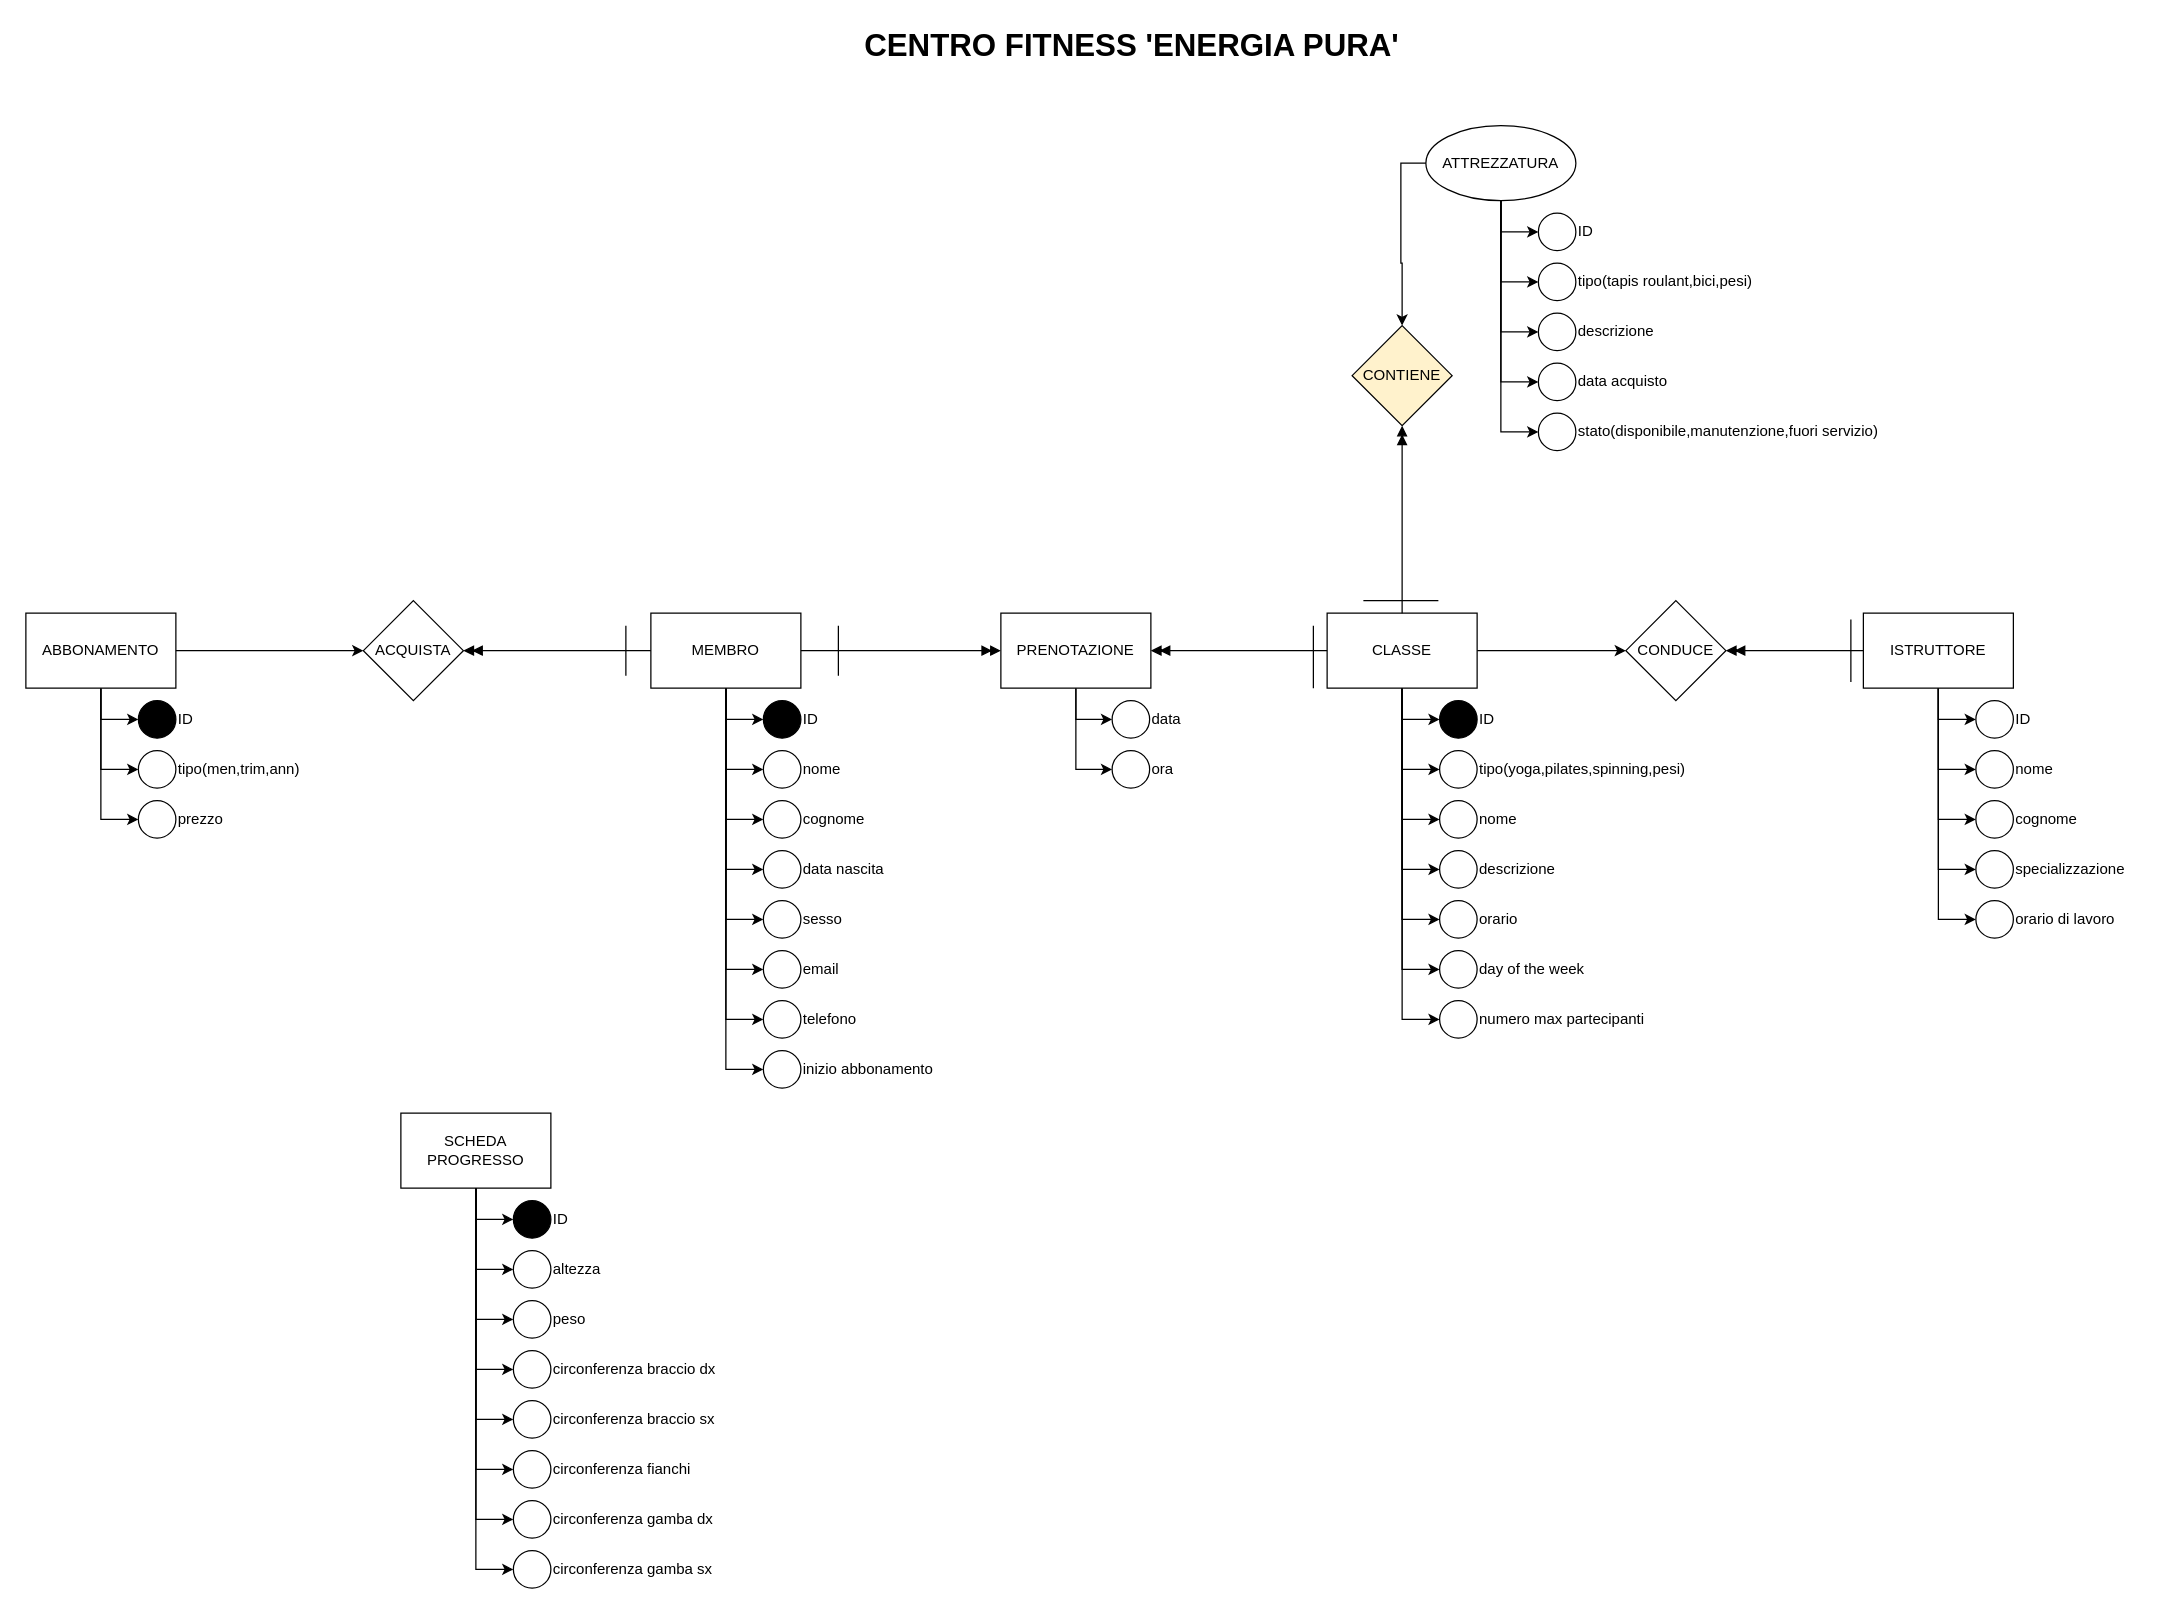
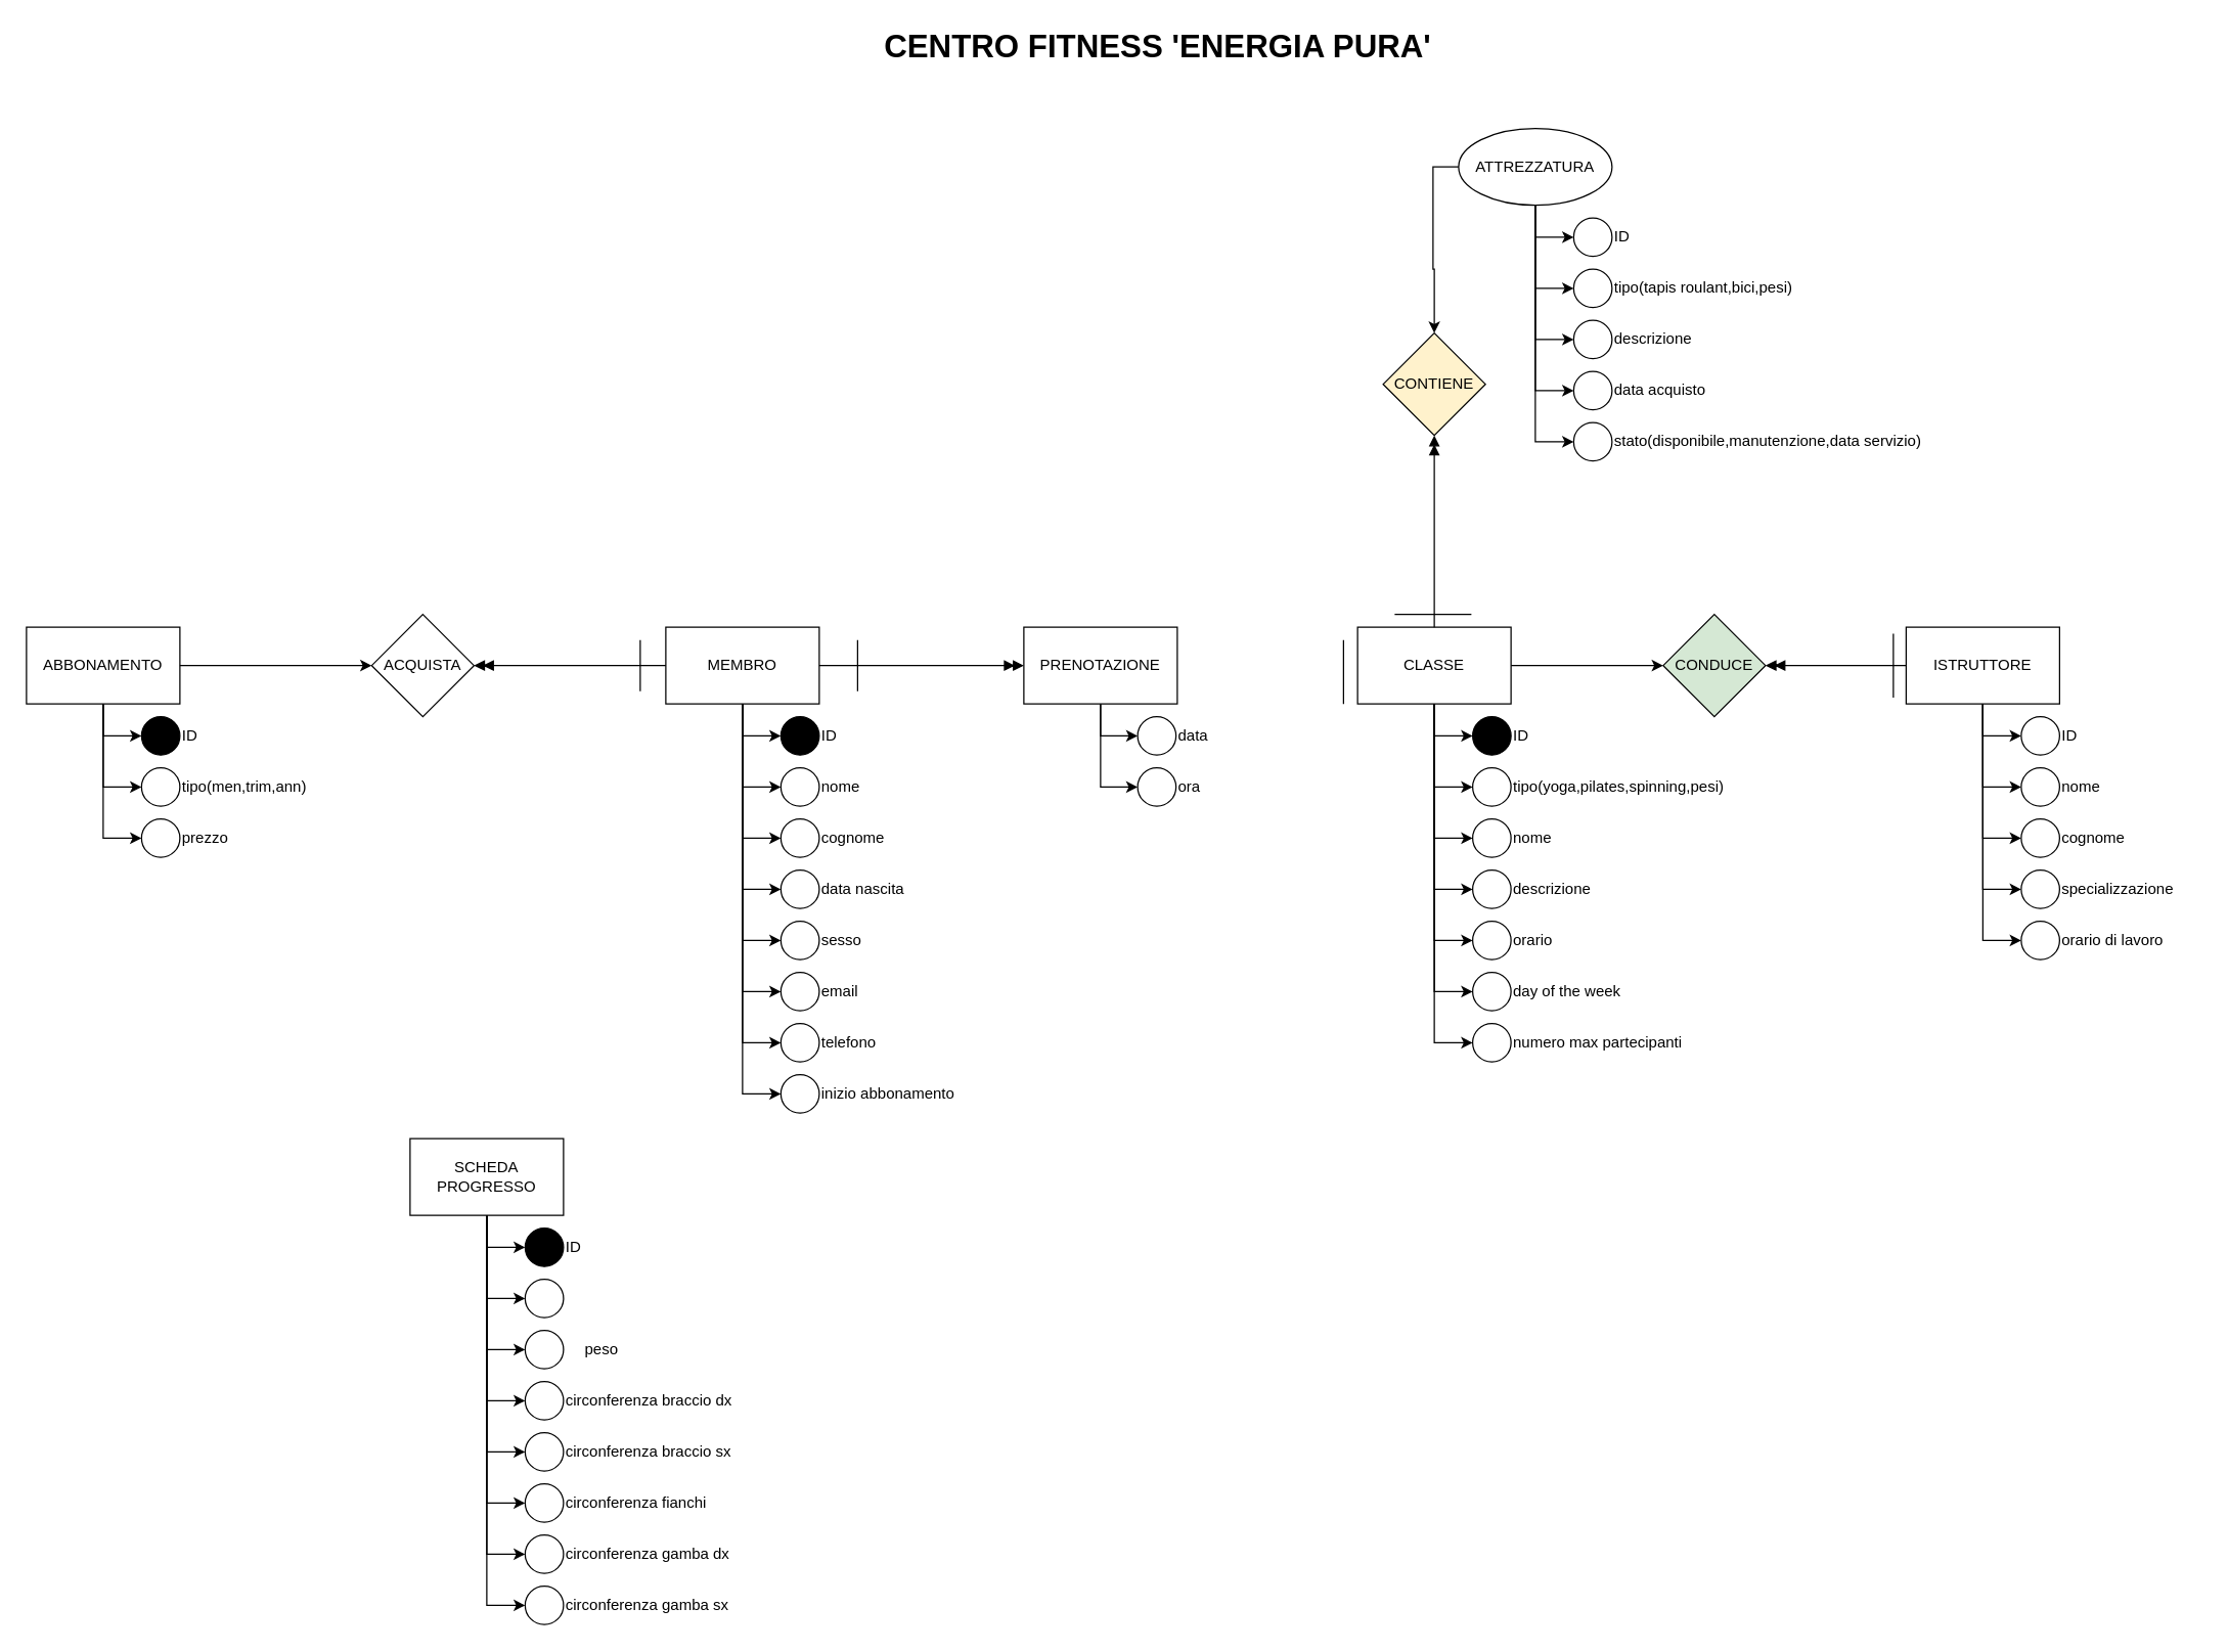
- <mxCell id="82" value="stato(disponibile,manutenzione,fuori servizio)" style="text;html=1;align=left;verticalAlign=middle;resizable=0;points=[];autosize=1;strokeColor=none;fillColor=none;" parent="66" vertex="1"><mxGeometry x="120" y="230" width="260" height="30" as="geometry" /></mxCell>
+ <mxCell id="82" value="stato(disponibile,manutenzione,data servizio)" style="text;html=1;align=left;verticalAlign=middle;resizable=0;points=[];autosize=1;strokeColor=none;fillColor=none;" parent="66" vertex="1"><mxGeometry x="120" y="230" width="260" height="30" as="geometry" /></mxCell>
- <mxCell id="140" style="edgeStyle=orthogonalEdgeStyle;rounded=0;orthogonalLoop=1;jettySize=auto;html=1;endArrow=doubleBlock;endFill=1;" parent="1" source="23" target="130" edge="1"><mxGeometry relative="1" as="geometry" /></mxCell>
- <mxCell id="38" value="CONDUCE" style="rhombus;whiteSpace=wrap;html=1;" parent="14" vertex="1"><mxGeometry x="239" y="-10" width="80" height="80" as="geometry" /></mxCell>
+ <mxCell id="38" value="CONDUCE" style="rhombus;whiteSpace=wrap;html=1;fillColor=#d5e8d4;" parent="14" vertex="1"><mxGeometry x="239" y="-10" width="80" height="80" as="geometry" /></mxCell>
- <mxCell id="113" value="altezza" style="text;html=1;align=left;verticalAlign=middle;resizable=0;points=[];autosize=1;strokeColor=none;fillColor=none;" parent="101" vertex="1"><mxGeometry x="120" y="110" width="60" height="30" as="geometry" /></mxCell>
- <mxCell id="115" value="peso" style="text;html=1;align=left;verticalAlign=middle;resizable=0;points=[];autosize=1;strokeColor=none;fillColor=none;" parent="101" vertex="1"><mxGeometry x="120" y="150" width="50" height="30" as="geometry" /></mxCell>
+ <mxCell id="115" value="peso" style="text;html=1;align=left;verticalAlign=middle;resizable=0;points=[];autosize=1;strokeColor=none;fillColor=none;" parent="101" vertex="1"><mxGeometry x="135" y="150" width="50" height="30" as="geometry" /></mxCell>
